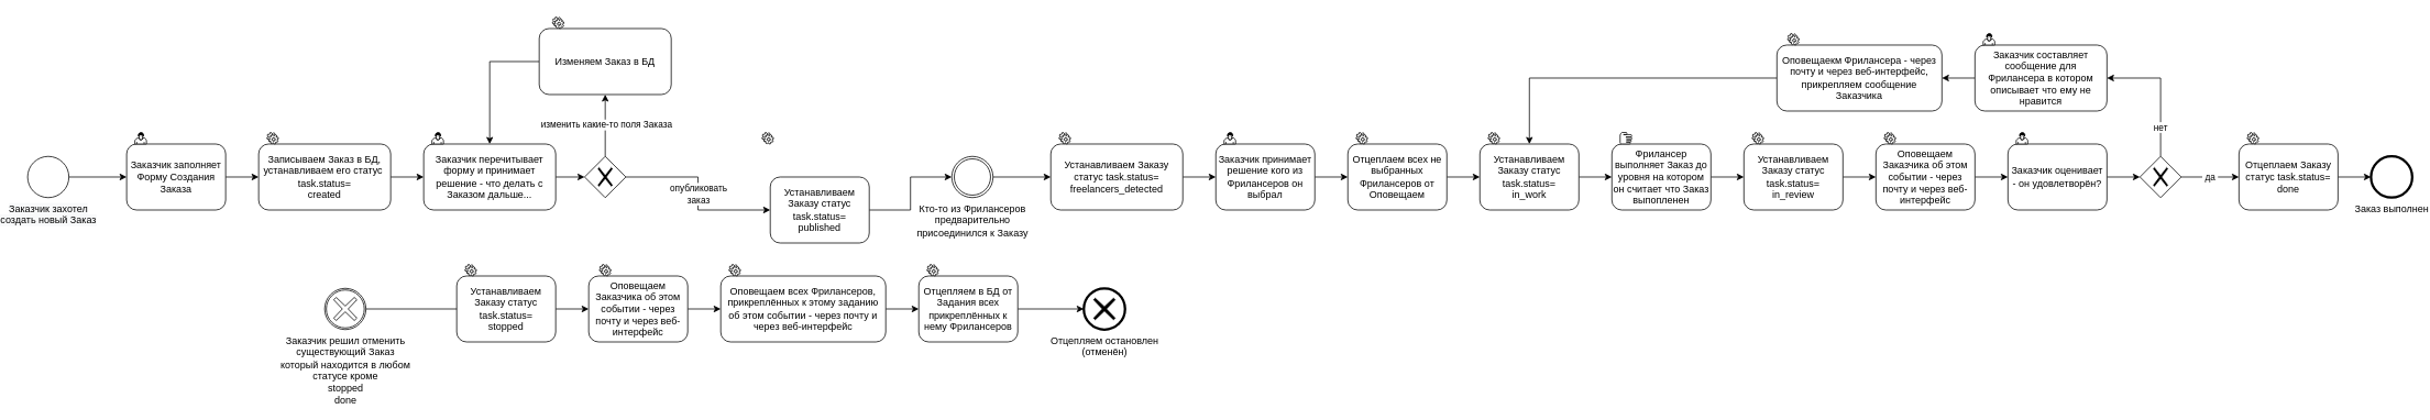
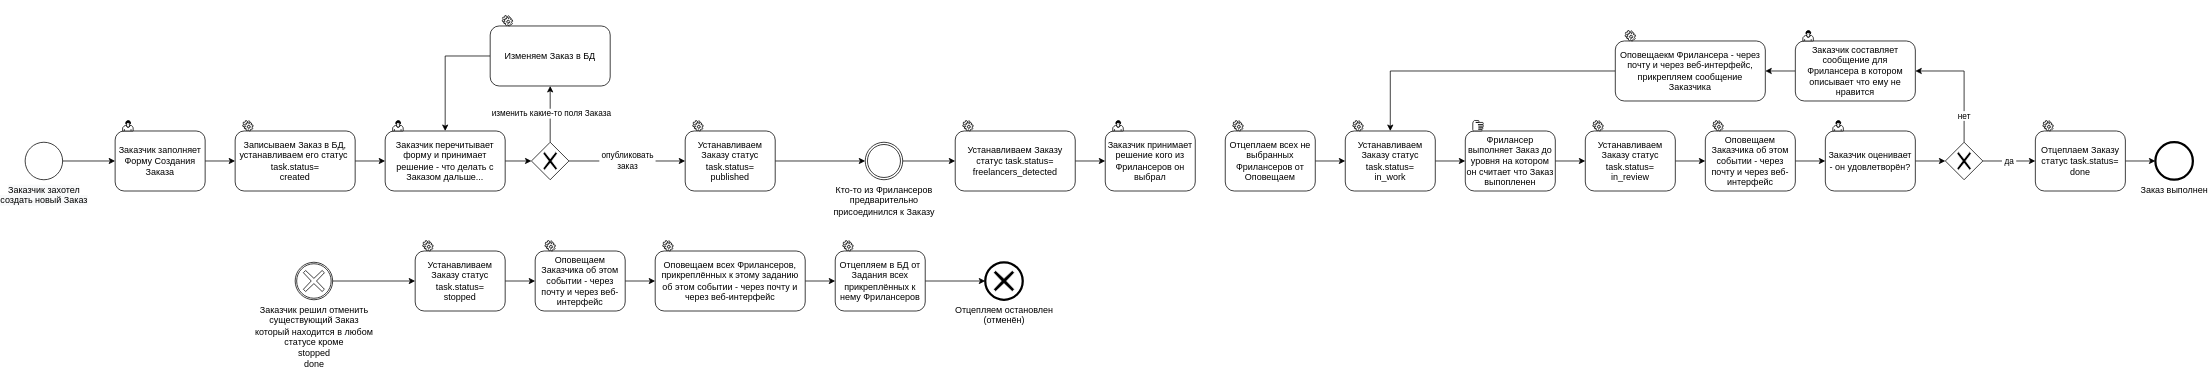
- <mxCell id="27" style="edgeStyle=orthogonalEdgeStyle;rounded=0;orthogonalLoop=1;jettySize=auto;html=1;exitX=1;exitY=0.5;exitDx=0;exitDy=0;entryX=0;entryY=0.5;entryDx=0;entryDy=0;" edge="1" parent="1" source="28" target="31"><mxGeometry relative="1" as="geometry" /></mxCell>
- <mxCell id="15" value="Устанавливаем Заказу статус task.status=&lt;br&gt;published" style="shape=ext;rounded=1;html=1;whiteSpace=wrap;" vertex="1" parent="1"><mxGeometry x="920" y="214" width="120" height="80" as="geometry" /></mxCell>
+ <mxCell id="15" value="Устанавливаем Заказу статус task.status=&lt;br&gt;published" style="shape=ext;rounded=1;html=1;whiteSpace=wrap;" vertex="1" parent="1"><mxGeometry x="900" y="174" width="120" height="80" as="geometry" /></mxCell>
- <mxCell id="58" style="edgeStyle=orthogonalEdgeStyle;rounded=0;orthogonalLoop=1;jettySize=auto;html=1;exitX=1;exitY=0.5;exitDx=0;exitDy=0;entryX=0;entryY=0.5;entryDx=0;entryDy=0;endArrow=none;" edge="1" parent="1" source="59" target="11"><mxGeometry relative="1" as="geometry" /></mxCell>
+ <mxCell id="58" style="edgeStyle=orthogonalEdgeStyle;rounded=0;orthogonalLoop=1;jettySize=auto;html=1;exitX=1;exitY=0.5;exitDx=0;exitDy=0;entryX=0;entryY=0.5;entryDx=0;entryDy=0;" edge="1" parent="1" source="59" target="11"><mxGeometry relative="1" as="geometry" /></mxCell>
